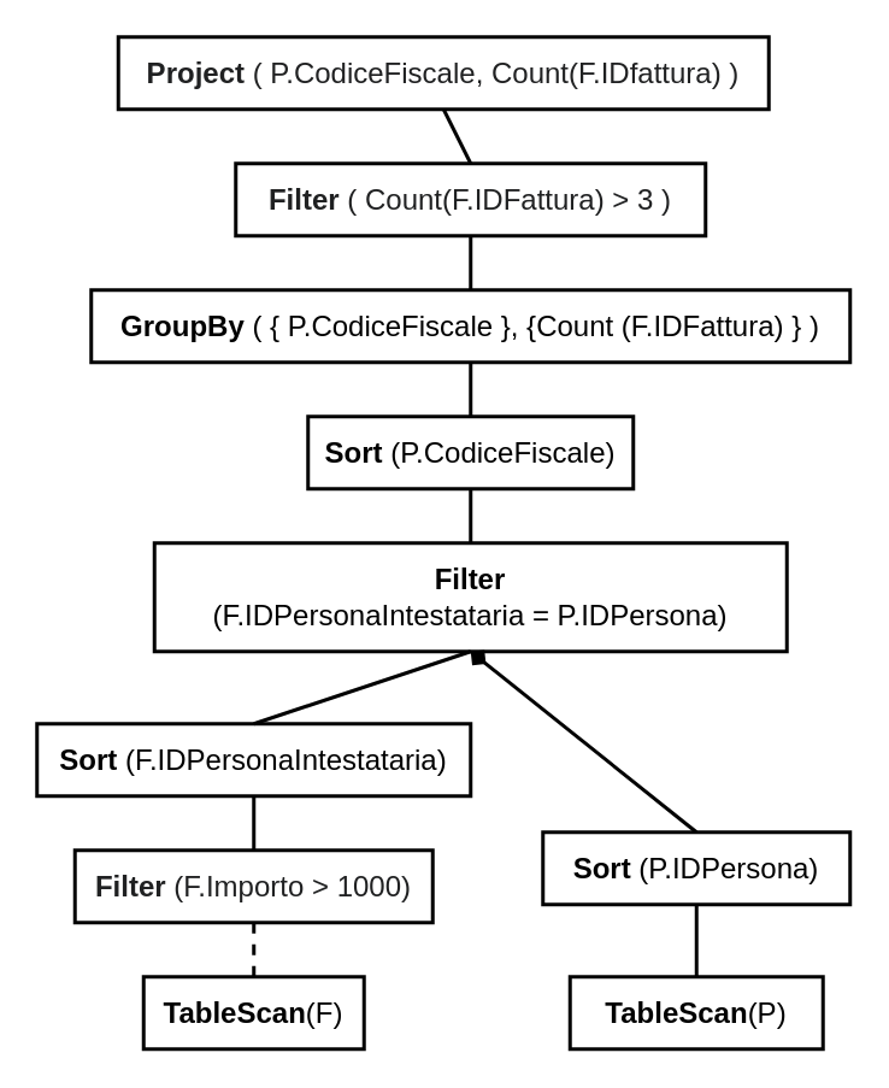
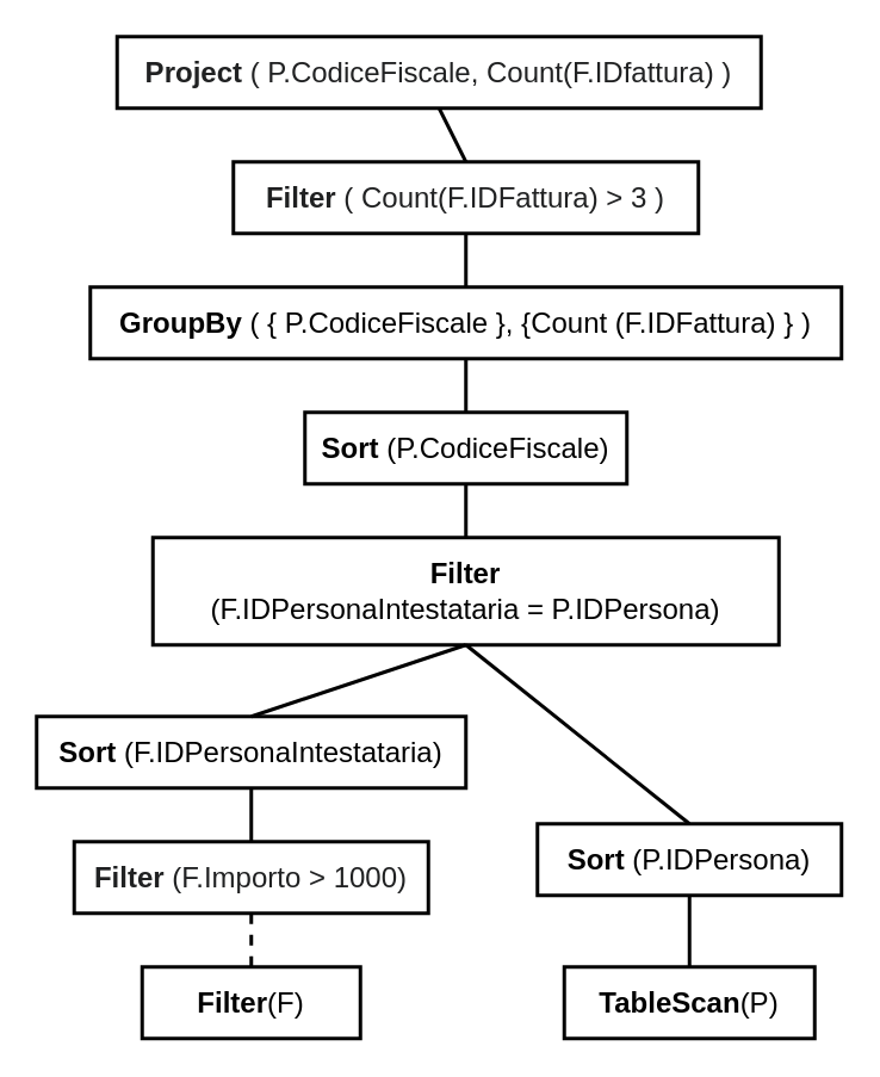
- <mxCell id="9" value="" style="endArrow=diamond;html=1;entryX=0.5;entryY=1;entryDx=0;entryDy=0;exitX=0.5;exitY=0;exitDx=0;exitDy=0;fontStyle=0;fontSize=16;strokeWidth=2;" parent="1" source="14" target="6" edge="1"><mxGeometry width="50" height="50" relative="1" as="geometry"><mxPoint x="270" y="500" as="sourcePoint" /><mxPoint x="320" y="450" as="targetPoint" /></mxGeometry></mxCell>
+ <mxCell id="9" value="" style="endArrow=none;html=1;entryX=0.5;entryY=1;entryDx=0;entryDy=0;exitX=0.5;exitY=0;exitDx=0;exitDy=0;fontStyle=0;fontSize=16;strokeWidth=2;" parent="1" source="14" target="6" edge="1"><mxGeometry width="50" height="50" relative="1" as="geometry"><mxPoint x="270" y="500" as="sourcePoint" /><mxPoint x="320" y="450" as="targetPoint" /></mxGeometry></mxCell>
- <mxCell id="3" value="&lt;span style=&quot;font-size: 16px&quot;&gt;&lt;b&gt;TableScan&lt;/b&gt;(F)&lt;/span&gt;" style="text;html=1;fillColor=none;align=center;verticalAlign=middle;whiteSpace=wrap;rounded=0;strokeColor=#000000;strokeWidth=2;fontStyle=0;fontSize=16;" parent="1" vertex="1"><mxGeometry x="79" y="540" width="122" height="40" as="geometry" /></mxCell>
+ <mxCell id="3" value="&lt;span style=&quot;font-size: 16px&quot;&gt;&lt;b&gt;Filter&lt;/b&gt;(F)&lt;/span&gt;" style="text;html=1;fillColor=none;align=center;verticalAlign=middle;whiteSpace=wrap;rounded=0;strokeColor=#000000;strokeWidth=2;fontStyle=0;fontSize=16;" parent="1" vertex="1"><mxGeometry x="79" y="540" width="122" height="40" as="geometry" /></mxCell>
